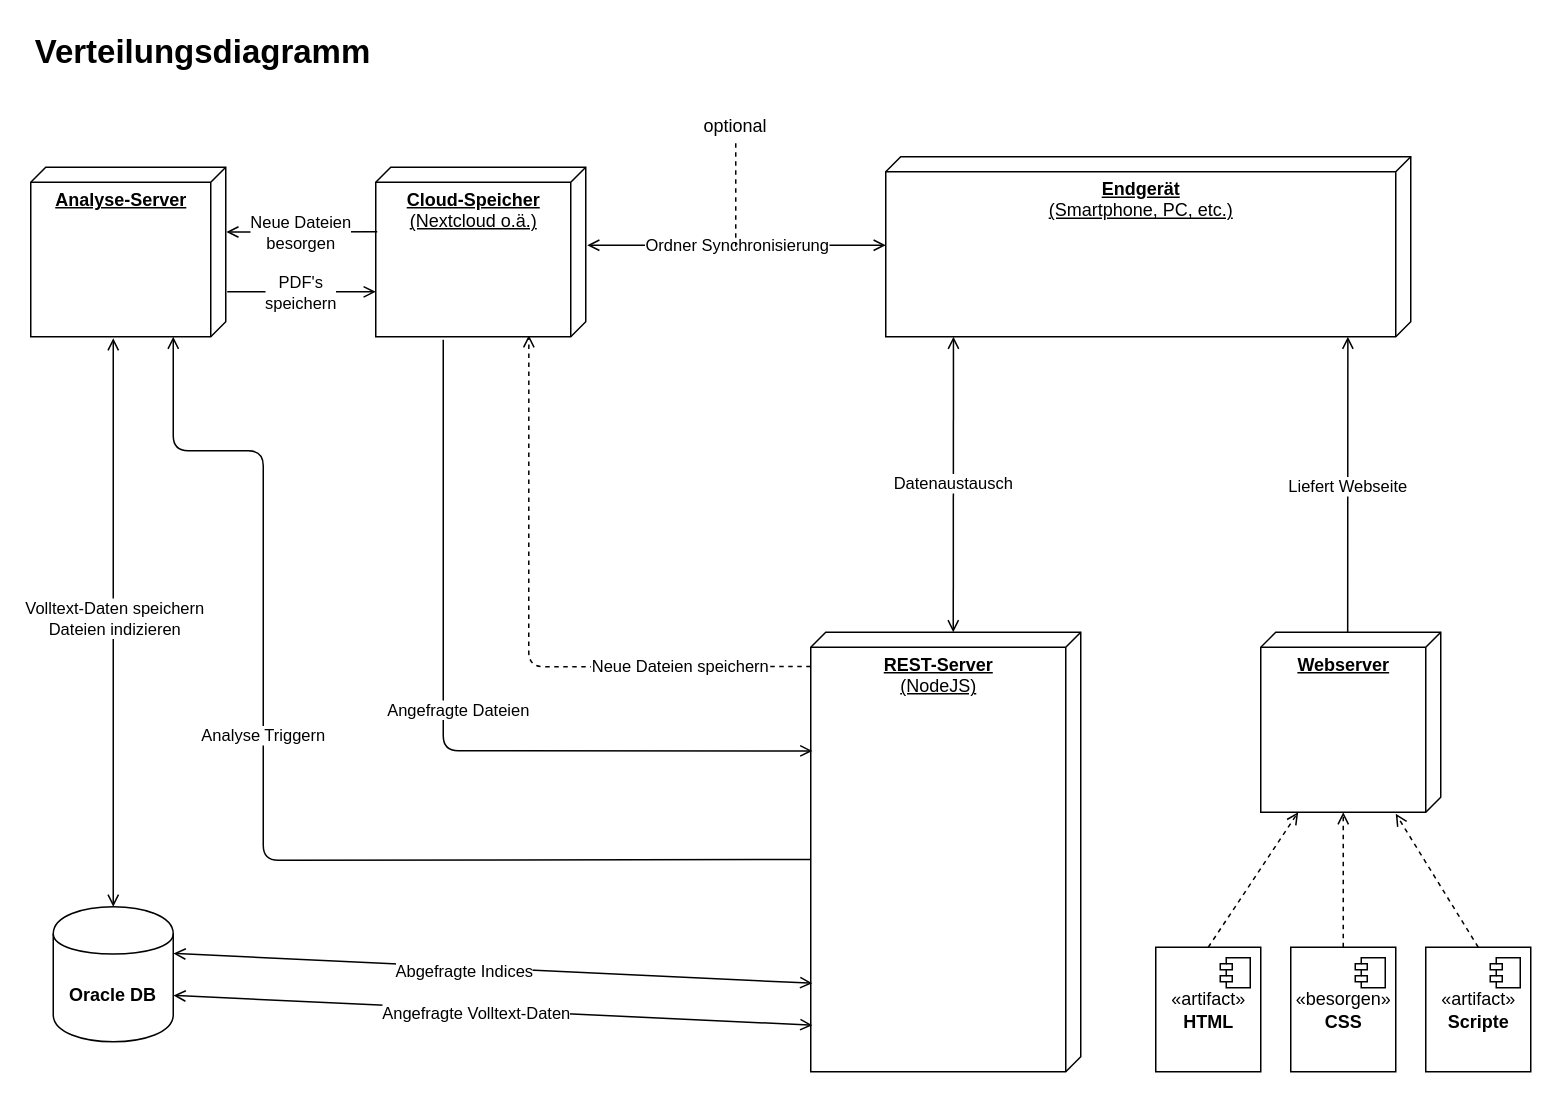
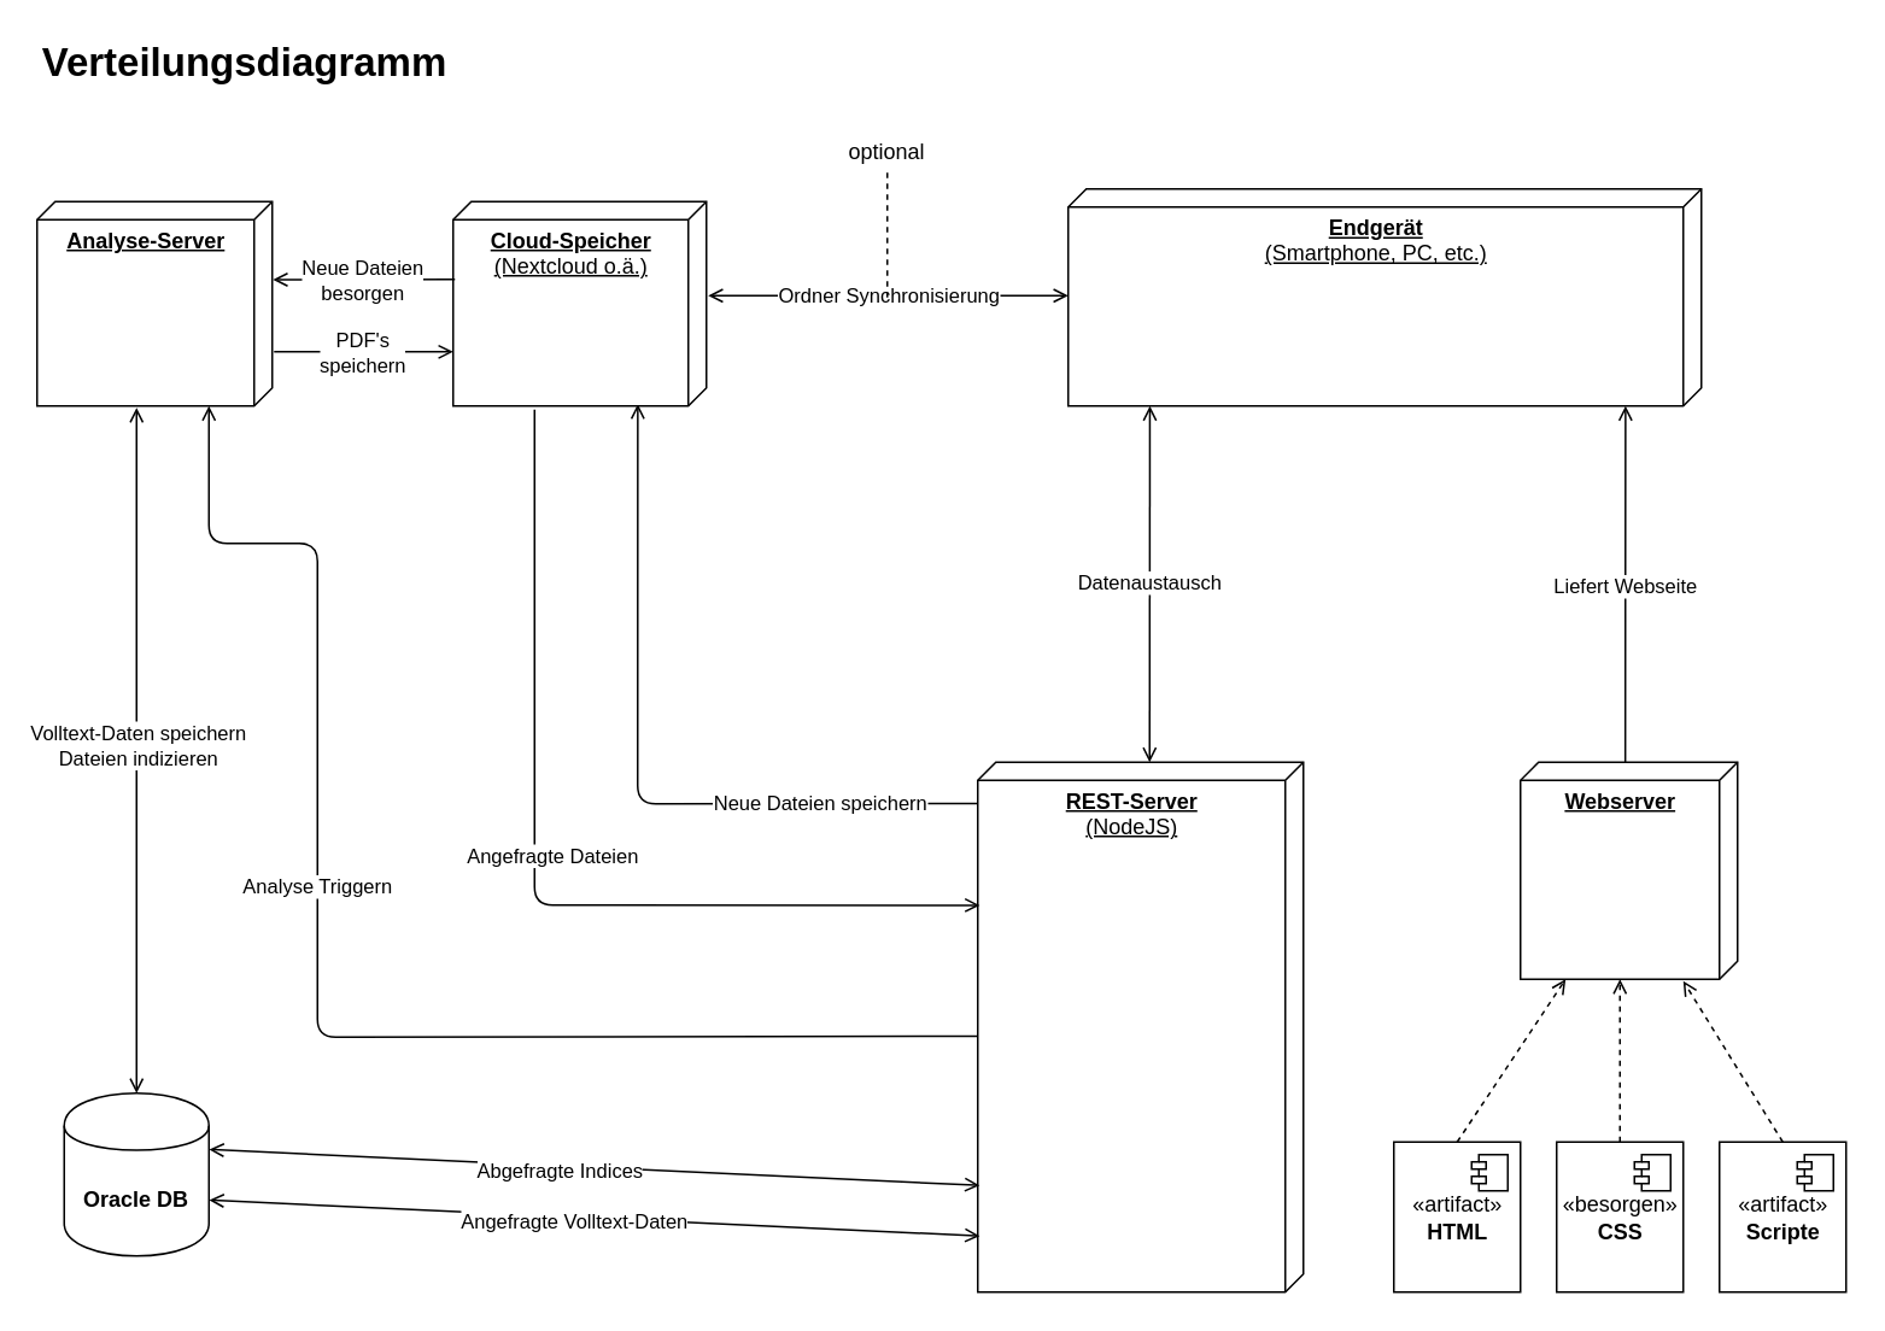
- <mxCell id="20" value="" style="endArrow=open;html=1;strokeColor=#000000;exitX=0.078;exitY=1;exitDx=0;exitDy=0;exitPerimeter=0;endFill=0;entryX=0.991;entryY=0.271;entryDx=0;entryDy=0;entryPerimeter=0;dashed=1;" parent="1" source="14" target="23" edge="1"><mxGeometry width="50" height="50" relative="1" as="geometry"><mxPoint x="541" y="477" as="sourcePoint" /><mxPoint x="405" y="223" as="targetPoint" /><Array as="points"><mxPoint x="352" y="444" /></Array></mxGeometry></mxCell>
+ <mxCell id="20" value="" style="endArrow=open;html=1;strokeColor=#000000;exitX=0.078;exitY=1;exitDx=0;exitDy=0;exitPerimeter=0;endFill=0;entryX=0.991;entryY=0.271;entryDx=0;entryDy=0;entryPerimeter=0;" parent="1" source="14" target="23" edge="1"><mxGeometry width="50" height="50" relative="1" as="geometry"><mxPoint x="541" y="477" as="sourcePoint" /><mxPoint x="405" y="223" as="targetPoint" /><Array as="points"><mxPoint x="352" y="444" /></Array></mxGeometry></mxCell>
